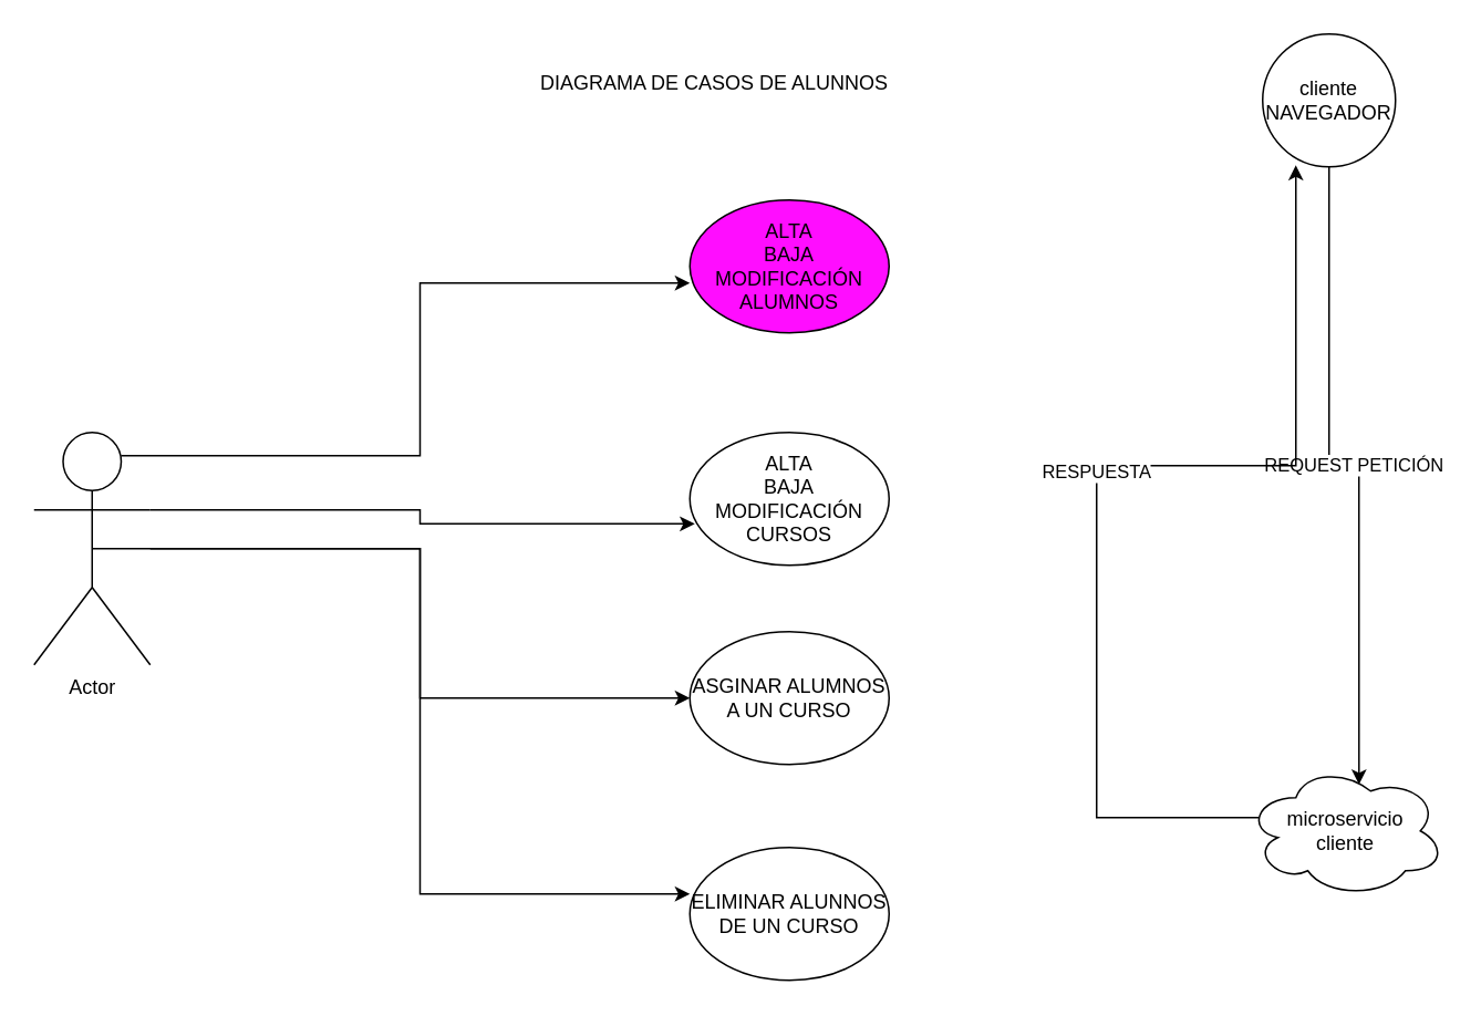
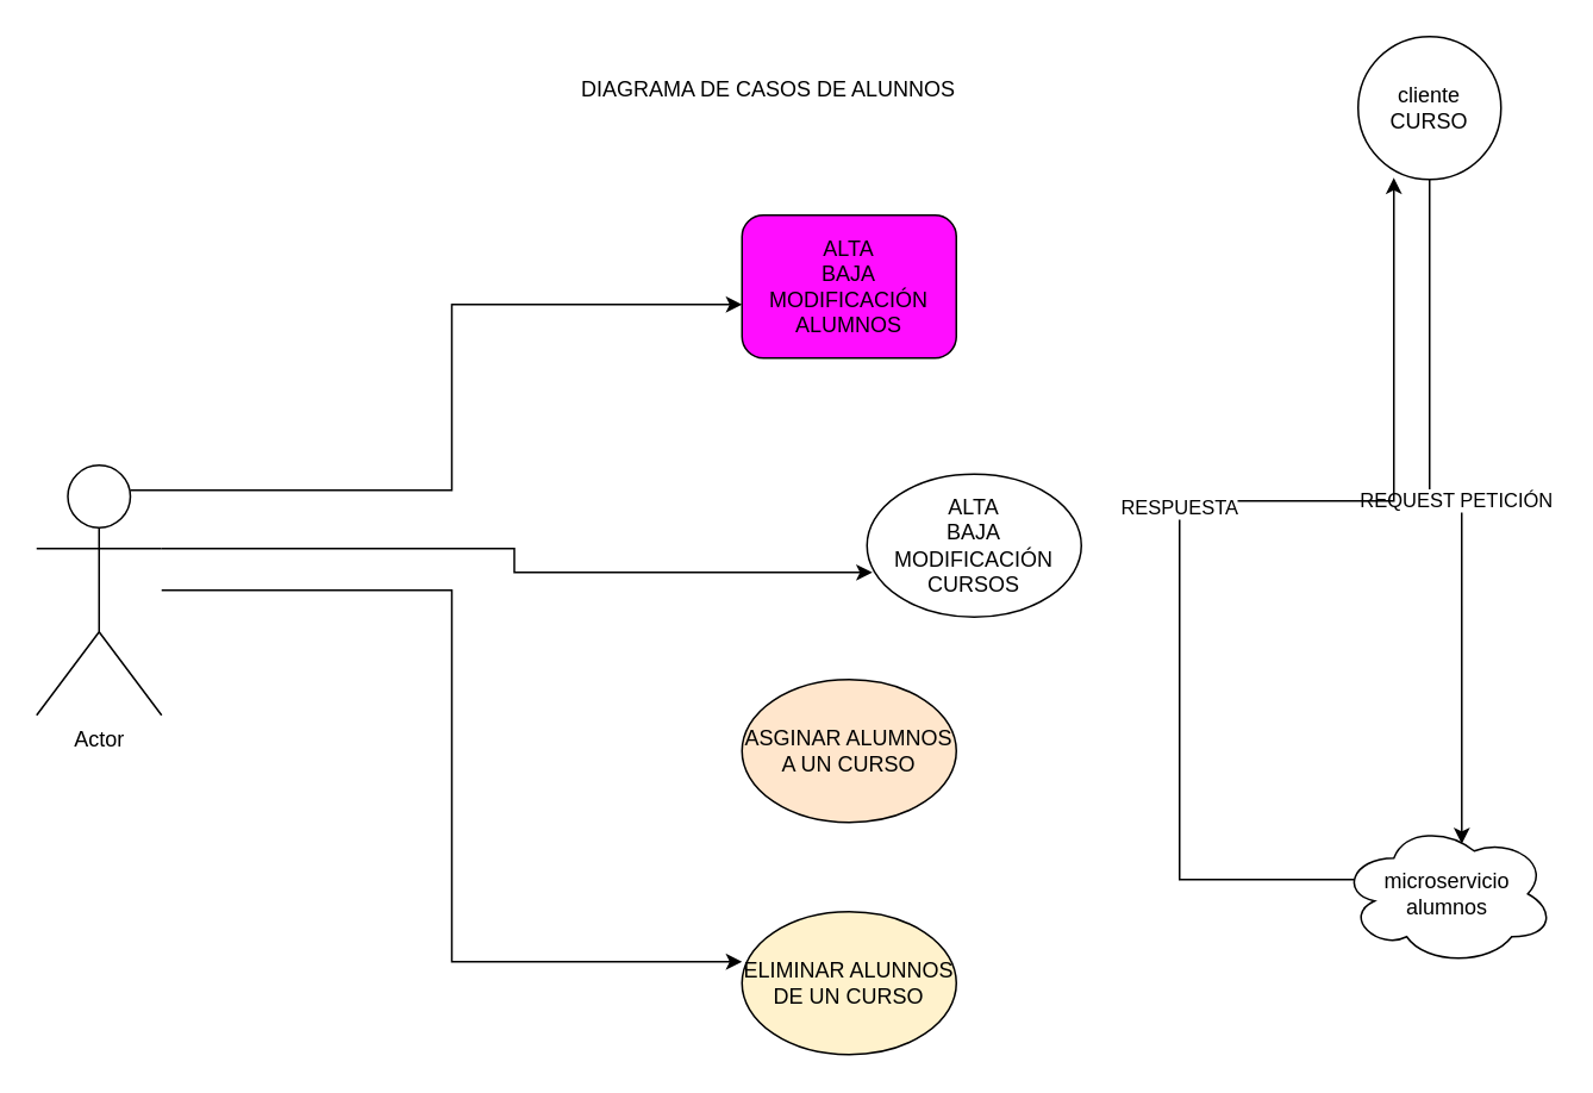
- <mxCell id="13" value="cliente&lt;br&gt;NAVEGADOR" style="ellipse;whiteSpace=wrap;html=1;aspect=fixed;" parent="1" vertex="1"><mxGeometry x="760" y="20" width="80" height="80" as="geometry" /></mxCell>
+ <mxCell id="13" value="cliente&lt;br&gt;CURSO" style="ellipse;whiteSpace=wrap;html=1;aspect=fixed;" parent="1" vertex="1"><mxGeometry x="760" y="20" width="80" height="80" as="geometry" /></mxCell>
- <mxCell id="8" value="ALTA&lt;br&gt;BAJA&lt;br&gt;MODIFICACIÓN&lt;br&gt;ALUMNOS" style="ellipse;whiteSpace=wrap;html=1;fillColor=#FF0DFF;" parent="1" vertex="1"><mxGeometry x="415" y="120" width="120" height="80" as="geometry" /></mxCell>
+ <mxCell id="8" value="ALTA&lt;br&gt;BAJA&lt;br&gt;MODIFICACIÓN&lt;br&gt;ALUMNOS" style="whiteSpace=wrap;html=1;fillColor=#FF0DFF;rounded=1;" parent="1" vertex="1"><mxGeometry x="415" y="120" width="120" height="80" as="geometry" /></mxCell>
- <mxCell id="9" value="ALTA&lt;br&gt;BAJA&lt;br&gt;MODIFICACIÓN&lt;br&gt;CURSOS" style="ellipse;whiteSpace=wrap;html=1;" parent="1" vertex="1"><mxGeometry x="415" y="260" width="120" height="80" as="geometry" /></mxCell>
+ <mxCell id="9" value="ALTA&lt;br&gt;BAJA&lt;br&gt;MODIFICACIÓN&lt;br&gt;CURSOS" style="ellipse;whiteSpace=wrap;html=1;" parent="1" vertex="1"><mxGeometry x="485" y="265" width="120" height="80" as="geometry" /></mxCell>
- <mxCell id="5" style="edgeStyle=orthogonalEdgeStyle;rounded=0;orthogonalLoop=1;jettySize=auto;html=1;exitX=0.5;exitY=0.5;exitDx=0;exitDy=0;exitPerimeter=0;entryX=0;entryY=0.5;entryDx=0;entryDy=0;" parent="1" source="7" target="10" edge="1"><mxGeometry relative="1" as="geometry" /></mxCell>
- <mxCell id="10" value="ASGINAR ALUMNOS A UN CURSO" style="ellipse;whiteSpace=wrap;html=1;" parent="1" vertex="1"><mxGeometry x="415" y="380" width="120" height="80" as="geometry" /></mxCell>
+ <mxCell id="10" value="ASGINAR ALUMNOS A UN CURSO" style="ellipse;whiteSpace=wrap;html=1;fillColor=#ffe6cc;" parent="1" vertex="1"><mxGeometry x="415" y="380" width="120" height="80" as="geometry" /></mxCell>
- <mxCell id="15" value="microservicio&lt;br&gt;cliente" style="ellipse;shape=cloud;whiteSpace=wrap;html=1;" parent="1" vertex="1"><mxGeometry x="750" y="460" width="120" height="80" as="geometry" /></mxCell>
+ <mxCell id="15" value="microservicio&lt;br&gt;alumnos" style="ellipse;shape=cloud;whiteSpace=wrap;html=1;" parent="1" vertex="1"><mxGeometry x="750" y="460" width="120" height="80" as="geometry" /></mxCell>
- <mxCell id="11" value="ELIMINAR ALUNNOS DE UN CURSO" style="ellipse;whiteSpace=wrap;html=1;" parent="1" vertex="1"><mxGeometry x="415" y="510" width="120" height="80" as="geometry" /></mxCell>
+ <mxCell id="11" value="ELIMINAR ALUNNOS DE UN CURSO" style="ellipse;whiteSpace=wrap;html=1;fillColor=#fff2cc;" parent="1" vertex="1"><mxGeometry x="415" y="510" width="120" height="80" as="geometry" /></mxCell>
